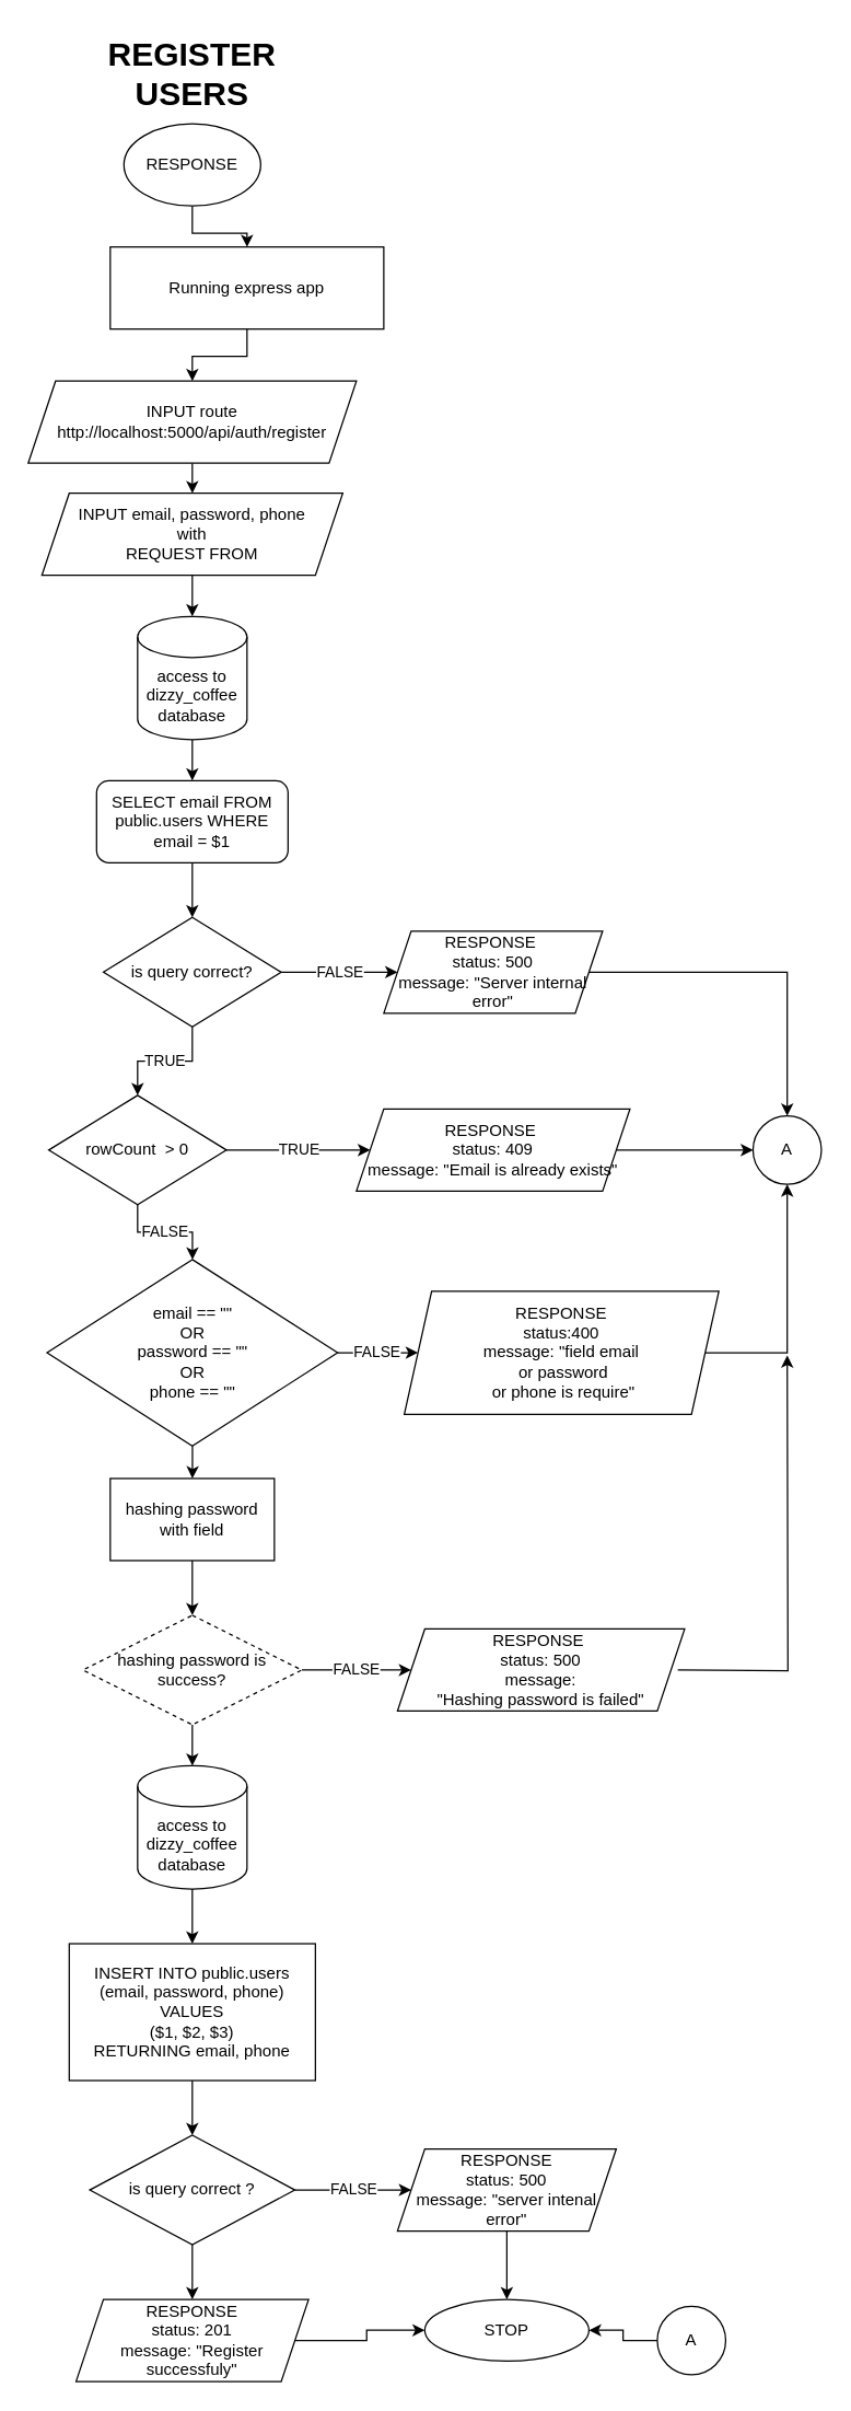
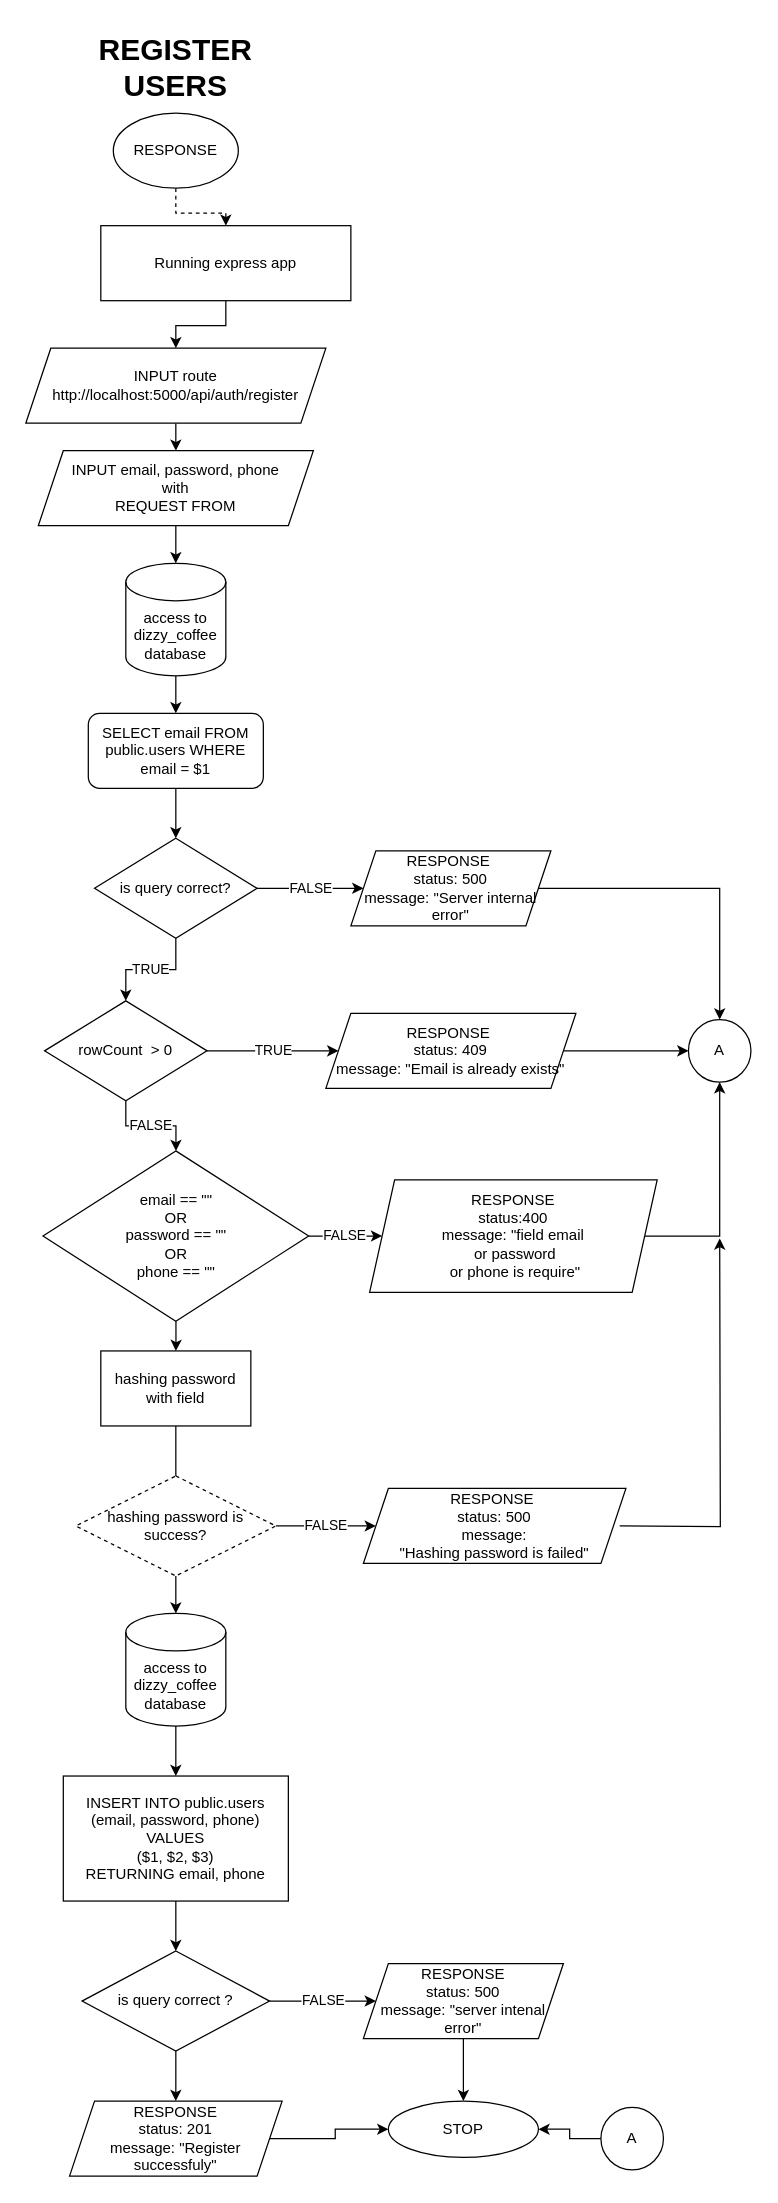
- <mxCell id="2" value="" style="edgeStyle=orthogonalEdgeStyle;rounded=0;orthogonalLoop=1;jettySize=auto;html=1;" parent="1" source="3" target="5" edge="1"><mxGeometry relative="1" as="geometry" /></mxCell>
+ <mxCell id="2" value="" style="edgeStyle=orthogonalEdgeStyle;rounded=0;orthogonalLoop=1;jettySize=auto;html=1;dashed=1;" parent="1" source="3" target="5" edge="1"><mxGeometry relative="1" as="geometry" /></mxCell>
- <mxCell id="31" value="" style="edgeStyle=orthogonalEdgeStyle;rounded=0;orthogonalLoop=1;jettySize=auto;html=1;" parent="1" source="32" target="35" edge="1"><mxGeometry relative="1" as="geometry" /></mxCell>
+ <mxCell id="31" value="" style="edgeStyle=orthogonalEdgeStyle;rounded=0;orthogonalLoop=1;jettySize=auto;html=1;endArrow=none;" parent="1" source="32" target="35" edge="1"><mxGeometry relative="1" as="geometry" /></mxCell>
